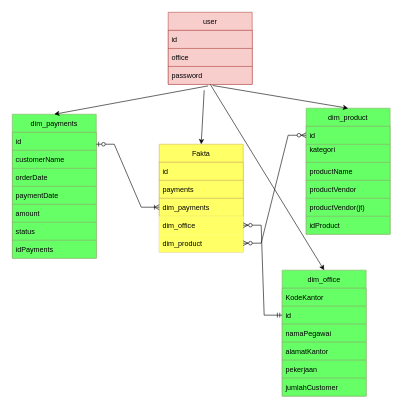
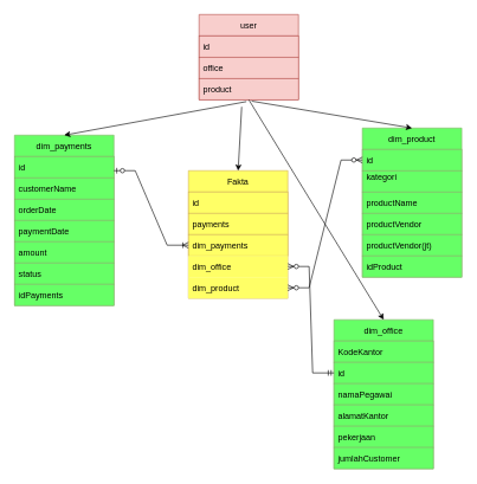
- <mxCell id="5" value="password" style="text;strokeColor=#b85450;fillColor=#f8cecc;align=left;verticalAlign=middle;spacingLeft=4;spacingRight=4;overflow=hidden;points=[[0,0.5],[1,0.5]];portConstraint=eastwest;rotatable=0;" vertex="1" parent="2"><mxGeometry y="90" width="140" height="30" as="geometry" /></mxCell>
+ <mxCell id="5" value="product" style="text;strokeColor=#b85450;fillColor=#f8cecc;align=left;verticalAlign=middle;spacingLeft=4;spacingRight=4;overflow=hidden;points=[[0,0.5],[1,0.5]];portConstraint=eastwest;rotatable=0;" vertex="1" parent="2"><mxGeometry y="90" width="140" height="30" as="geometry" /></mxCell>
